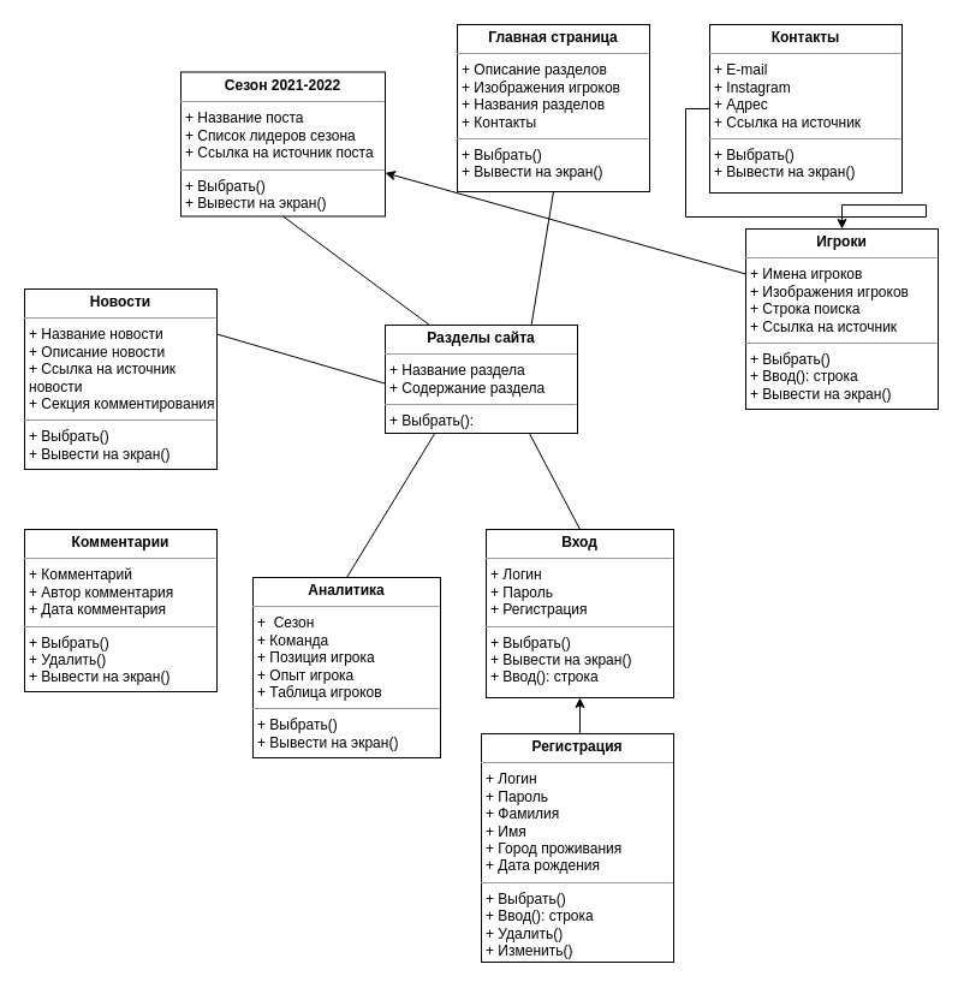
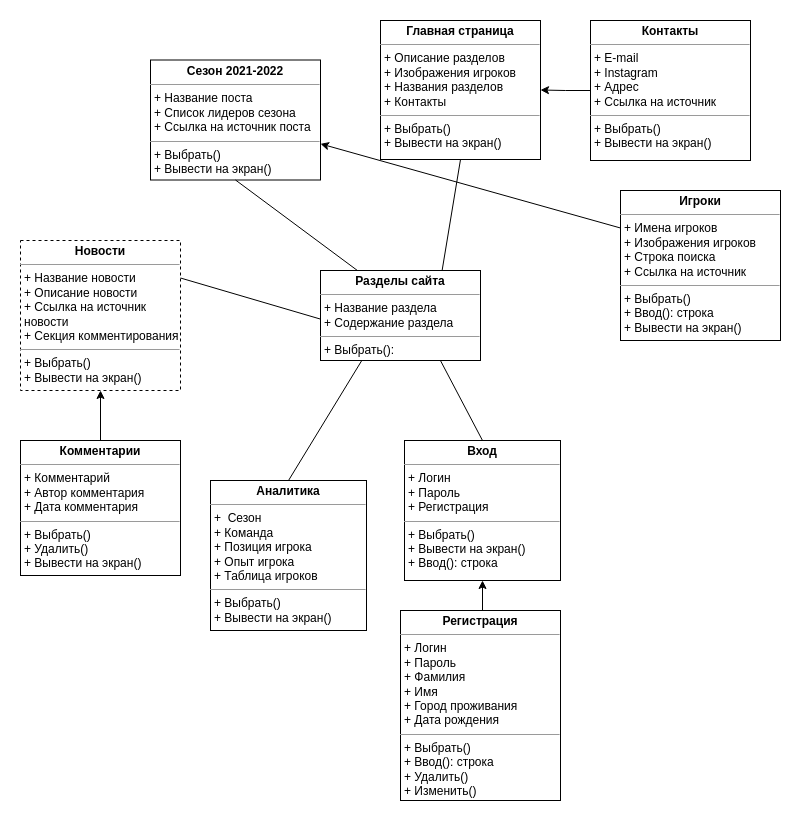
- <mxCell id="9" style="edgeStyle=orthogonalEdgeStyle;rounded=0;orthogonalLoop=1;jettySize=auto;html=1;exitX=0;exitY=0.5;exitDx=0;exitDy=0;" parent="1" source="10" target="6" edge="1"><mxGeometry relative="1" as="geometry" /></mxCell>
+ <mxCell id="9" style="edgeStyle=orthogonalEdgeStyle;rounded=0;orthogonalLoop=1;jettySize=auto;html=1;exitX=0;exitY=0.5;exitDx=0;exitDy=0;entryX=1;entryY=0.5;entryDx=0;entryDy=0;" parent="1" source="10" target="4" edge="1"><mxGeometry relative="1" as="geometry" /></mxCell>
- <mxCell id="2" value="&lt;p style=&quot;margin: 0px ; margin-top: 4px ; text-align: center&quot;&gt;&lt;b&gt;Новости&lt;/b&gt;&lt;/p&gt;&lt;hr size=&quot;1&quot;&gt;&lt;p style=&quot;margin: 0px ; margin-left: 4px&quot;&gt;+ Название новости&lt;/p&gt;&lt;p style=&quot;margin: 0px ; margin-left: 4px&quot;&gt;+ Описание новости&lt;/p&gt;&lt;p style=&quot;margin: 0px ; margin-left: 4px&quot;&gt;+ Ссылка на источник&amp;nbsp;&lt;/p&gt;&lt;p style=&quot;margin: 0px ; margin-left: 4px&quot;&gt;новости&lt;/p&gt;&lt;p style=&quot;margin: 0px ; margin-left: 4px&quot;&gt;+ Секция комментирования&lt;/p&gt;&lt;hr size=&quot;1&quot;&gt;&lt;p style=&quot;margin: 0px ; margin-left: 4px&quot;&gt;+ Выбрать()&lt;/p&gt;&lt;p style=&quot;margin: 0px ; margin-left: 4px&quot;&gt;+ Вывести на экран()&lt;/p&gt;" style="verticalAlign=top;align=left;overflow=fill;fontSize=12;fontFamily=Helvetica;html=1;" parent="1" vertex="1"><mxGeometry x="20" y="240" width="160" height="150" as="geometry" /></mxCell>
+ <mxCell id="2" value="&lt;p style=&quot;margin: 0px ; margin-top: 4px ; text-align: center&quot;&gt;&lt;b&gt;Новости&lt;/b&gt;&lt;/p&gt;&lt;hr size=&quot;1&quot;&gt;&lt;p style=&quot;margin: 0px ; margin-left: 4px&quot;&gt;+ Название новости&lt;/p&gt;&lt;p style=&quot;margin: 0px ; margin-left: 4px&quot;&gt;+ Описание новости&lt;/p&gt;&lt;p style=&quot;margin: 0px ; margin-left: 4px&quot;&gt;+ Ссылка на источник&amp;nbsp;&lt;/p&gt;&lt;p style=&quot;margin: 0px ; margin-left: 4px&quot;&gt;новости&lt;/p&gt;&lt;p style=&quot;margin: 0px ; margin-left: 4px&quot;&gt;+ Секция комментирования&lt;/p&gt;&lt;hr size=&quot;1&quot;&gt;&lt;p style=&quot;margin: 0px ; margin-left: 4px&quot;&gt;+ Выбрать()&lt;/p&gt;&lt;p style=&quot;margin: 0px ; margin-left: 4px&quot;&gt;+ Вывести на экран()&lt;/p&gt;" style="verticalAlign=top;align=left;overflow=fill;fontSize=12;fontFamily=Helvetica;html=1;dashed=1;" parent="1" vertex="1"><mxGeometry x="20" y="240" width="160" height="150" as="geometry" /></mxCell>
+ <mxCell id="7" style="edgeStyle=orthogonalEdgeStyle;rounded=0;orthogonalLoop=1;jettySize=auto;html=1;exitX=0.5;exitY=0;exitDx=0;exitDy=0;entryX=0.5;entryY=1;entryDx=0;entryDy=0;" parent="1" source="8" target="2" edge="1"><mxGeometry relative="1" as="geometry" /></mxCell>
